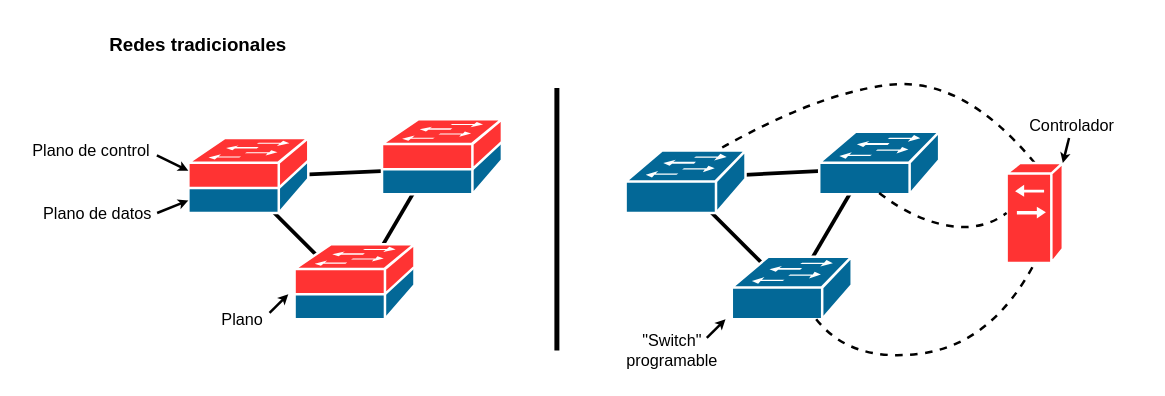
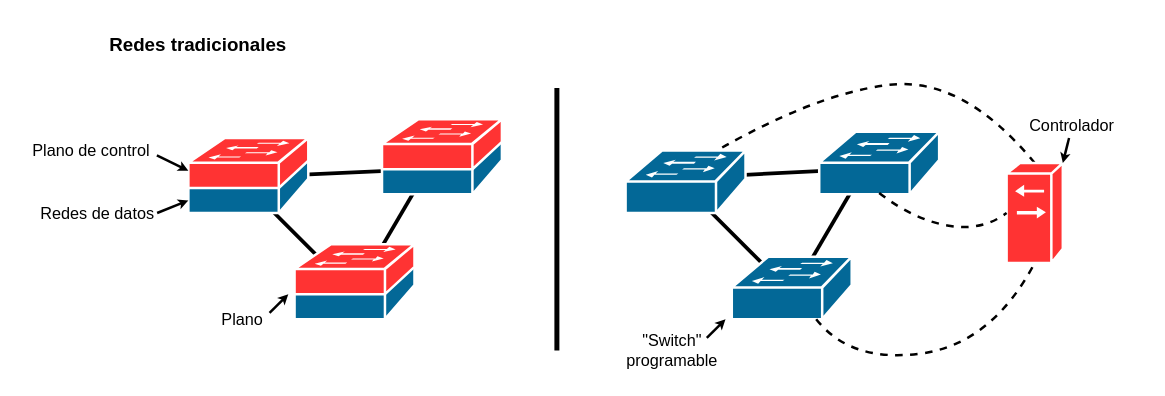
- <mxCell id="23" value="&lt;font style=&quot;font-size: 13px;&quot;&gt;Plano de datos&lt;/font&gt;" style="text;html=1;align=center;verticalAlign=middle;whiteSpace=wrap;rounded=0;" vertex="1" parent="1"><mxGeometry x="25" y="155" width="105" height="30" as="geometry" /></mxCell>
+ <mxCell id="23" value="&lt;font style=&quot;font-size: 13px;&quot;&gt;Redes de datos&lt;/font&gt;" style="text;html=1;align=center;verticalAlign=middle;whiteSpace=wrap;rounded=0;" vertex="1" parent="1"><mxGeometry x="25" y="155" width="105" height="30" as="geometry" /></mxCell>
